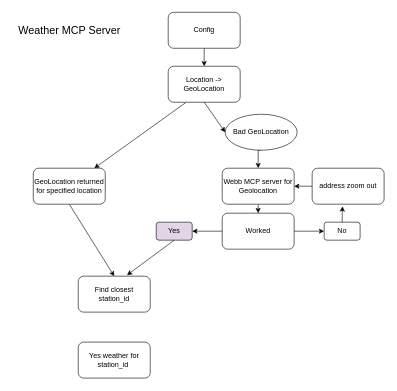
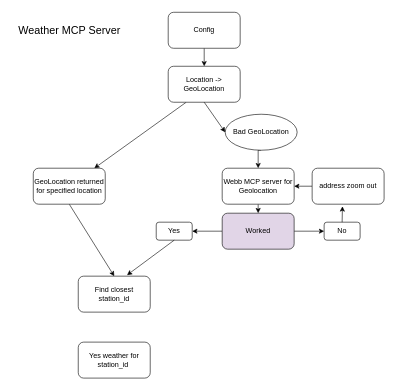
- <mxCell id="18" value="Yes" style="rounded=1;whiteSpace=wrap;html=1;fillColor=#e1d5e7;" vertex="1" parent="1"><mxGeometry x="260" y="370" width="60" height="30" as="geometry" /></mxCell>
+ <mxCell id="18" value="Yes" style="rounded=1;whiteSpace=wrap;html=1;" vertex="1" parent="1"><mxGeometry x="260" y="370" width="60" height="30" as="geometry" /></mxCell>
- <mxCell id="16" value="Worked" style="rounded=1;whiteSpace=wrap;html=1;" vertex="1" parent="1"><mxGeometry x="370" y="355" width="120" height="60" as="geometry" /></mxCell>
+ <mxCell id="16" value="Worked" style="rounded=1;whiteSpace=wrap;html=1;fillColor=#e1d5e7;" vertex="1" parent="1"><mxGeometry x="370" y="355" width="120" height="60" as="geometry" /></mxCell>
